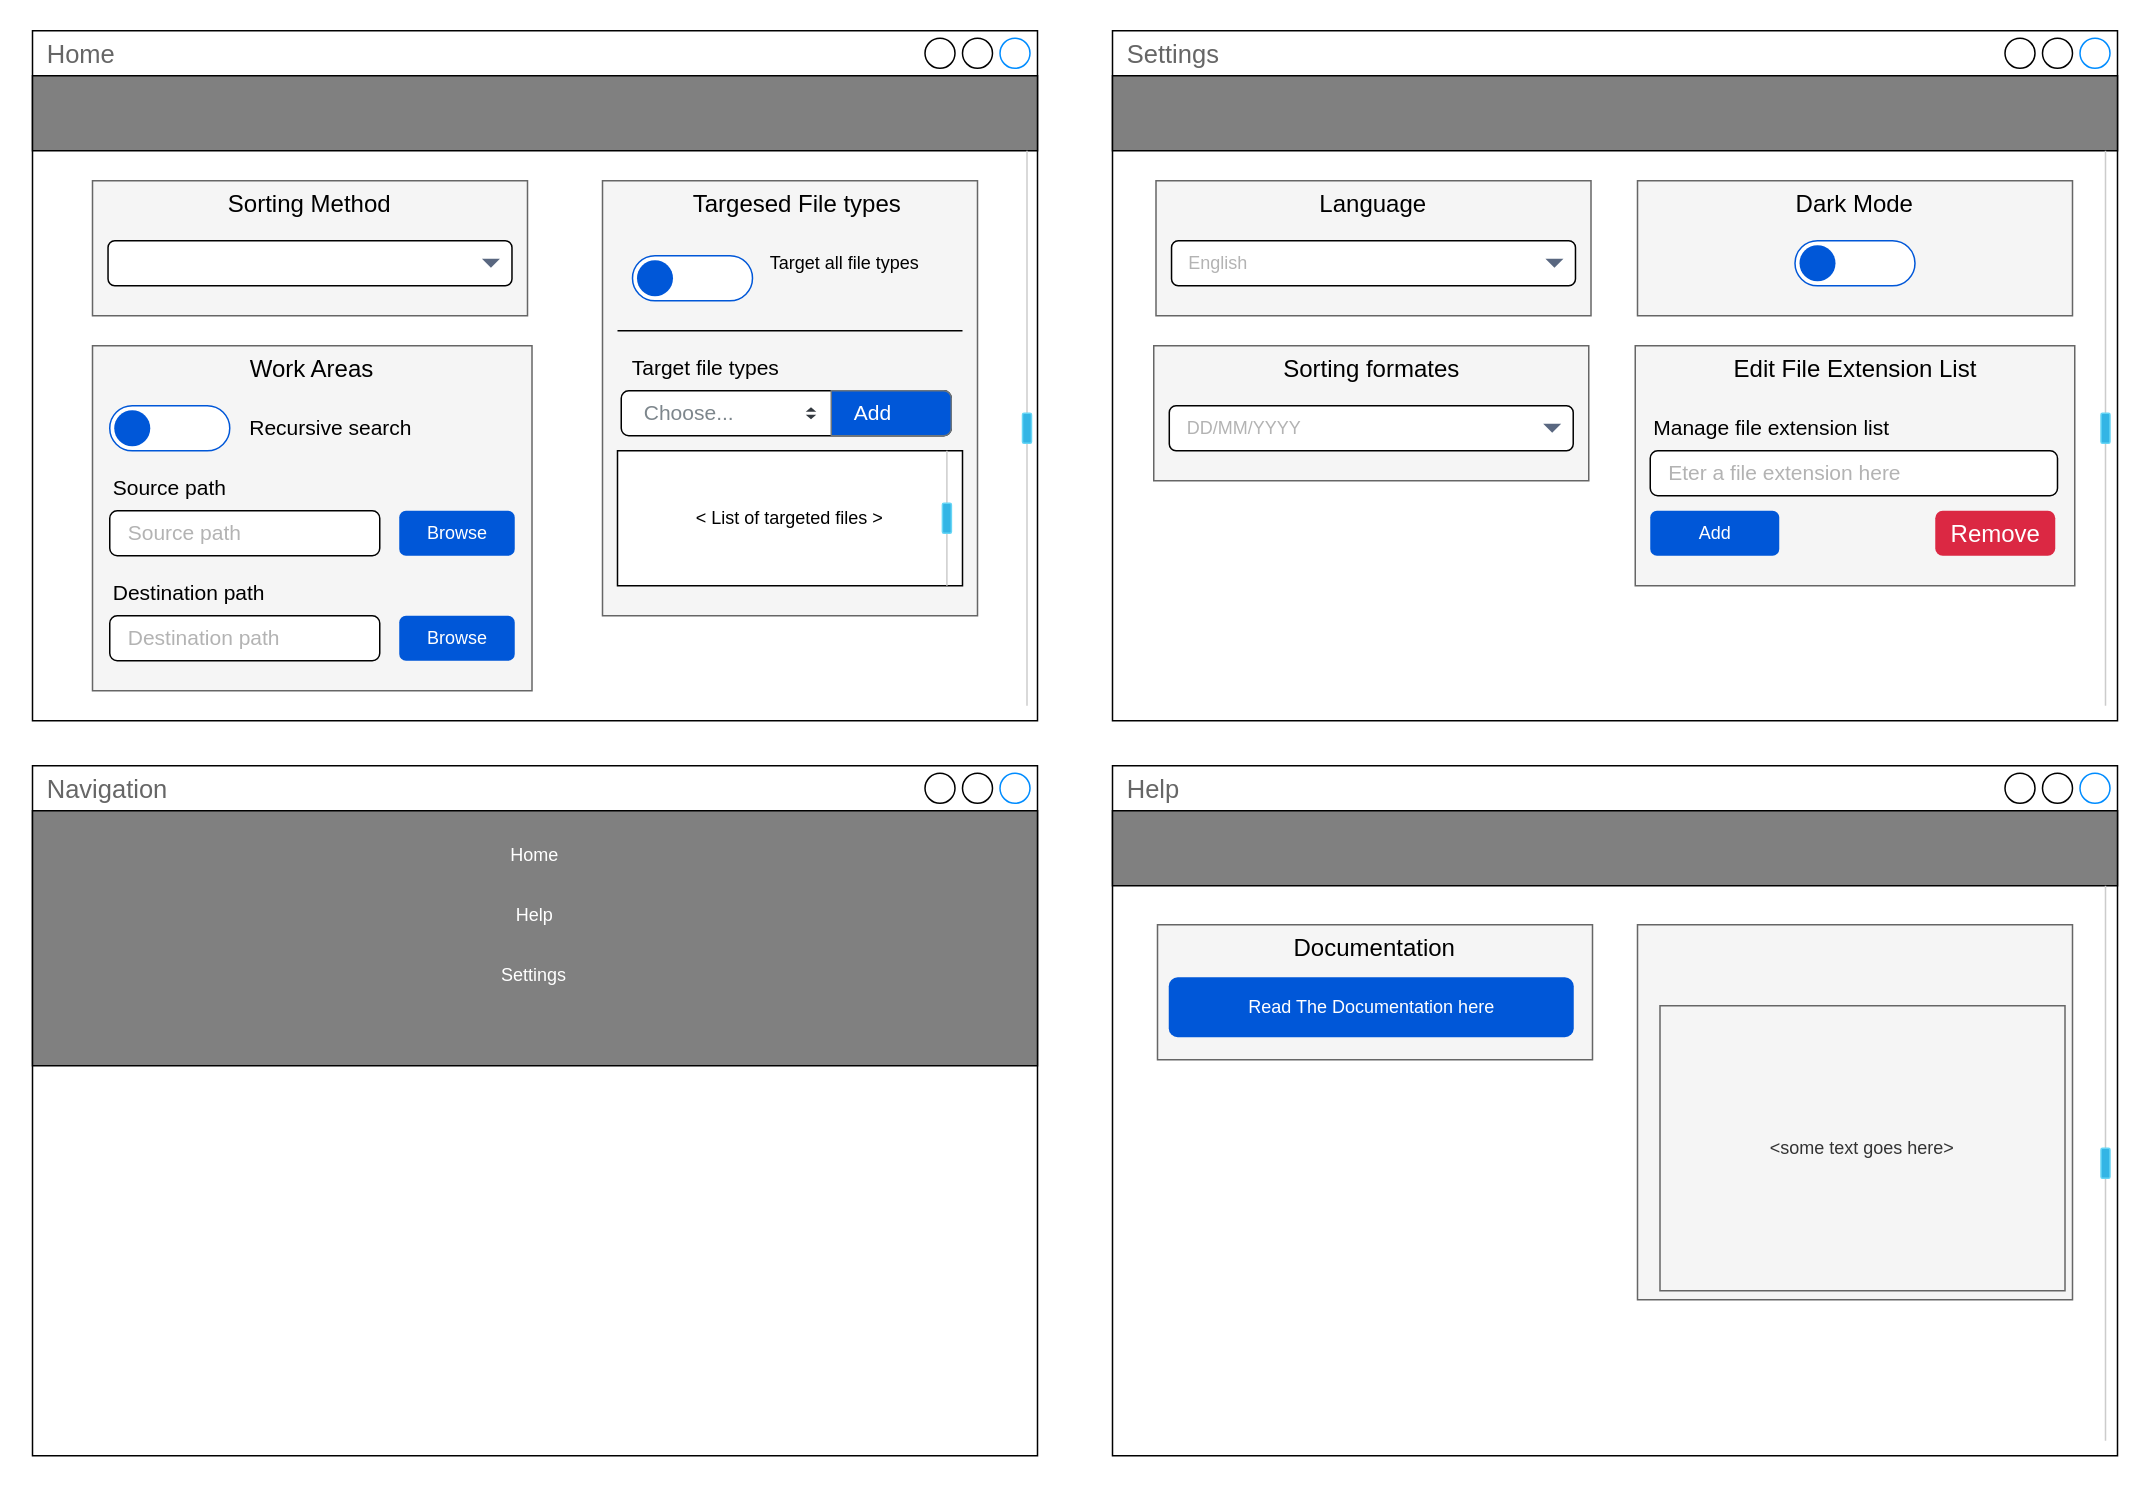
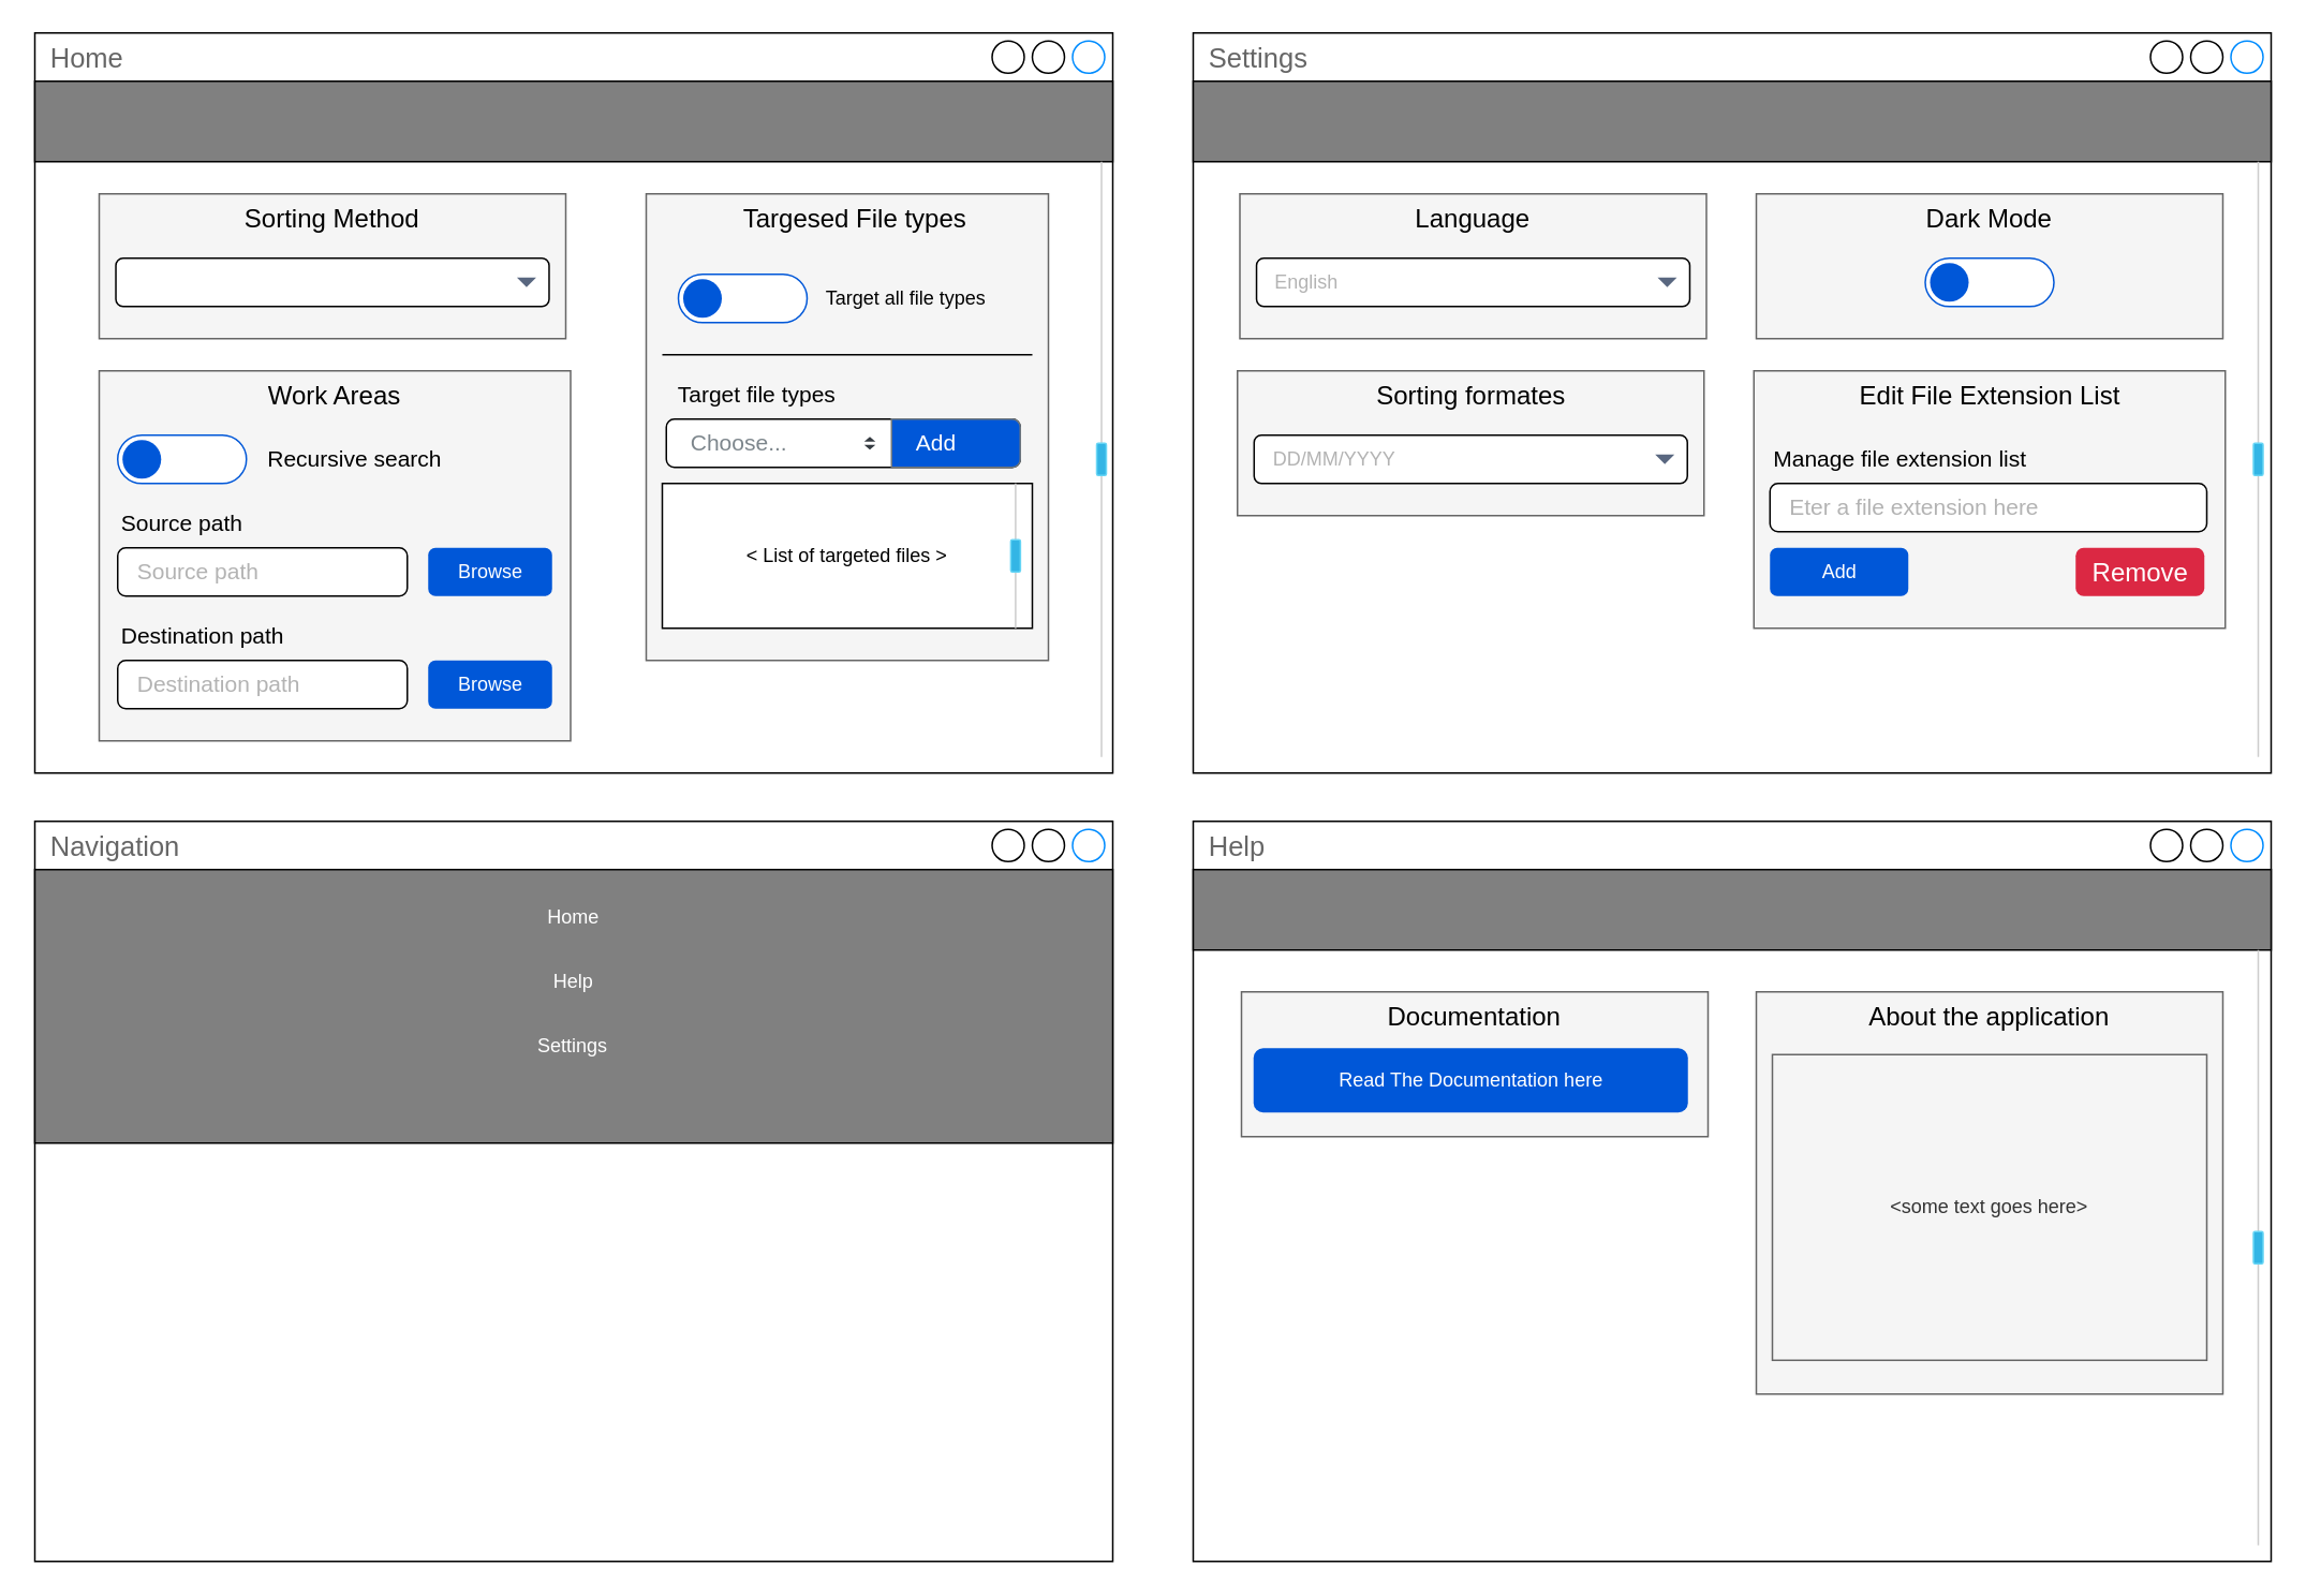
- <mxCell id="58" value="Target all file types" style="text;html=1;strokeColor=none;fillColor=none;align=left;verticalAlign=middle;whiteSpace=wrap;rounded=0;" parent="54" vertex="1"><mxGeometry x="110" y="40" width="130" height="30" as="geometry" /></mxCell>
+ <mxCell id="58" value="Target all file types" style="text;html=1;strokeColor=none;fillColor=none;align=left;verticalAlign=middle;whiteSpace=wrap;rounded=0;" parent="54" vertex="1"><mxGeometry x="110" y="50" width="130" height="30" as="geometry" /></mxCell>
+ <mxCell id="72" value="&lt;font style=&quot;font-size: 16px;&quot;&gt;About the application&lt;/font&gt;" style="text;html=1;strokeColor=none;fillColor=none;align=center;verticalAlign=middle;whiteSpace=wrap;rounded=0;" vertex="1" parent="1"><mxGeometry x="1091" y="616" width="290" height="30" as="geometry" /></mxCell>
- <mxCell id="74" value="&amp;lt;some text goes here&amp;gt;" style="rounded=0;whiteSpace=wrap;html=1;align=center;fillColor=#f5f5f5;fontColor=#333333;strokeColor=#666666;" vertex="1" parent="1"><mxGeometry x="1106" y="670" width="270" height="190" as="geometry" /></mxCell>
+ <mxCell id="74" value="&amp;lt;some text goes here&amp;gt;" style="rounded=0;whiteSpace=wrap;html=1;align=center;fillColor=#f5f5f5;fontColor=#333333;strokeColor=#666666;" vertex="1" parent="1"><mxGeometry x="1101" y="655" width="270" height="190" as="geometry" /></mxCell>
